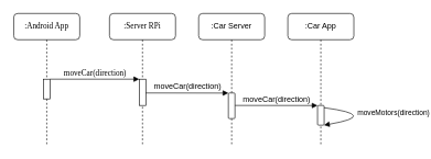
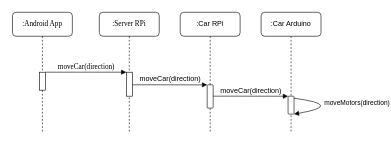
- <mxCell id="7" value=":Car Server" style="shape=umlLifeline;perimeter=lifelinePerimeter;whiteSpace=wrap;html=1;container=1;collapsible=0;recursiveResize=0;outlineConnect=0;rounded=1;" vertex="1" parent="1"><mxGeometry x="300" y="20" width="100" height="200" as="geometry" /></mxCell>
+ <mxCell id="7" value=":Car RPi" style="shape=umlLifeline;perimeter=lifelinePerimeter;whiteSpace=wrap;html=1;container=1;collapsible=0;recursiveResize=0;outlineConnect=0;rounded=1;" vertex="1" parent="1"><mxGeometry x="300" y="20" width="100" height="200" as="geometry" /></mxCell>
- <mxCell id="10" value=":Car App" style="shape=umlLifeline;perimeter=lifelinePerimeter;whiteSpace=wrap;html=1;container=1;collapsible=0;recursiveResize=0;outlineConnect=0;rounded=1;" vertex="1" parent="1"><mxGeometry x="435" y="20" width="100" height="200" as="geometry" /></mxCell>
+ <mxCell id="10" value=":Car Arduino" style="shape=umlLifeline;perimeter=lifelinePerimeter;whiteSpace=wrap;html=1;container=1;collapsible=0;recursiveResize=0;outlineConnect=0;rounded=1;" vertex="1" parent="1"><mxGeometry x="435" y="20" width="100" height="200" as="geometry" /></mxCell>
